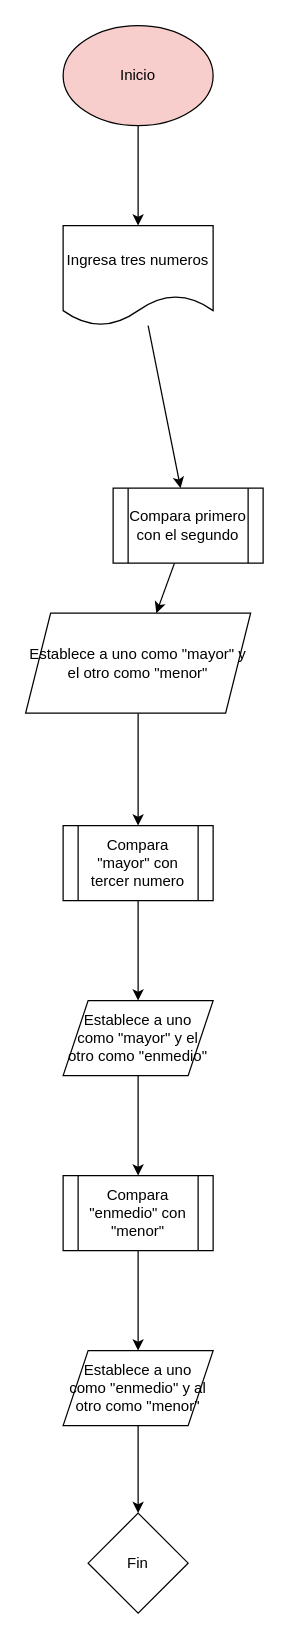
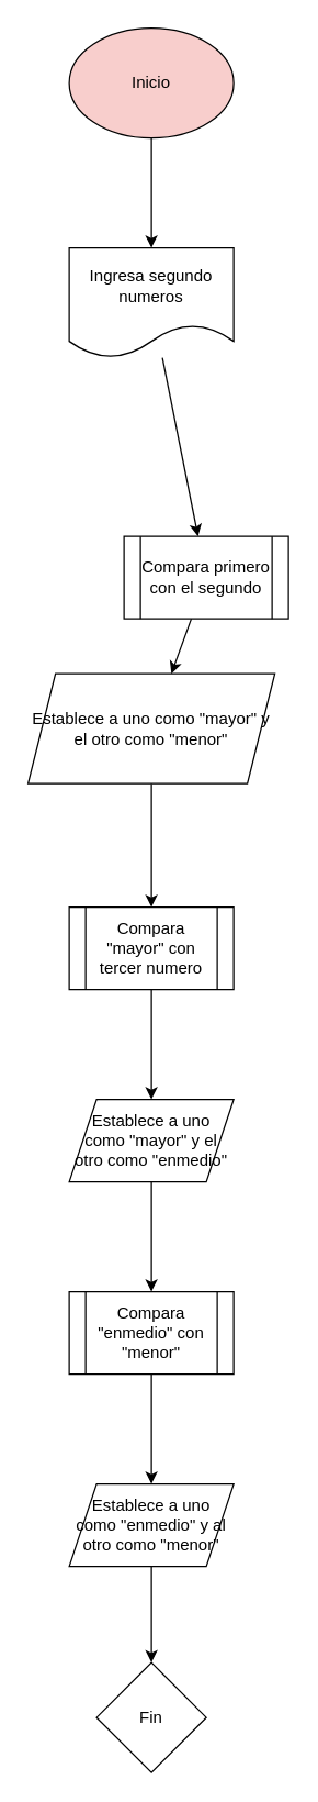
- <mxCell id="5" value="Ingresa tres numeros" style="shape=document;whiteSpace=wrap;html=1;boundedLbl=1;" vertex="1" parent="1"><mxGeometry x="50" y="180" width="120" height="80" as="geometry" /></mxCell>
+ <mxCell id="5" value="Ingresa segundo numeros" style="shape=document;whiteSpace=wrap;html=1;boundedLbl=1;" vertex="1" parent="1"><mxGeometry x="50" y="180" width="120" height="80" as="geometry" /></mxCell>
